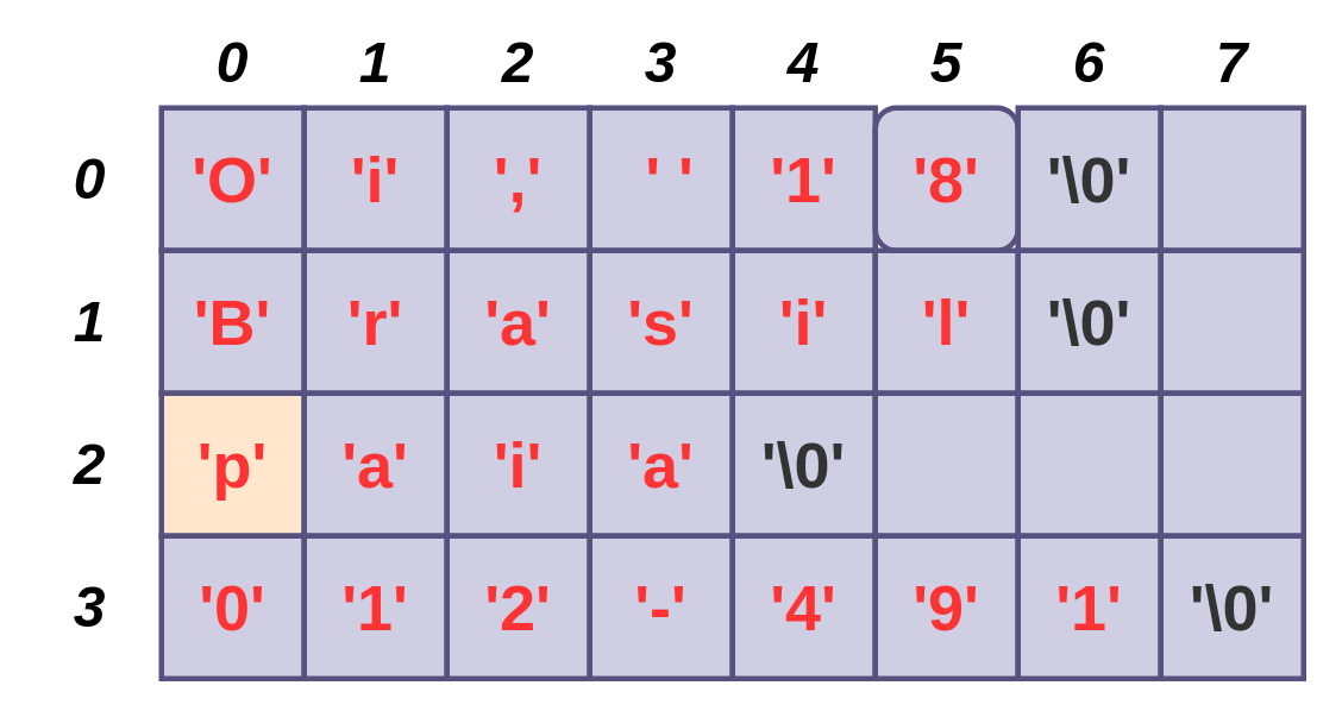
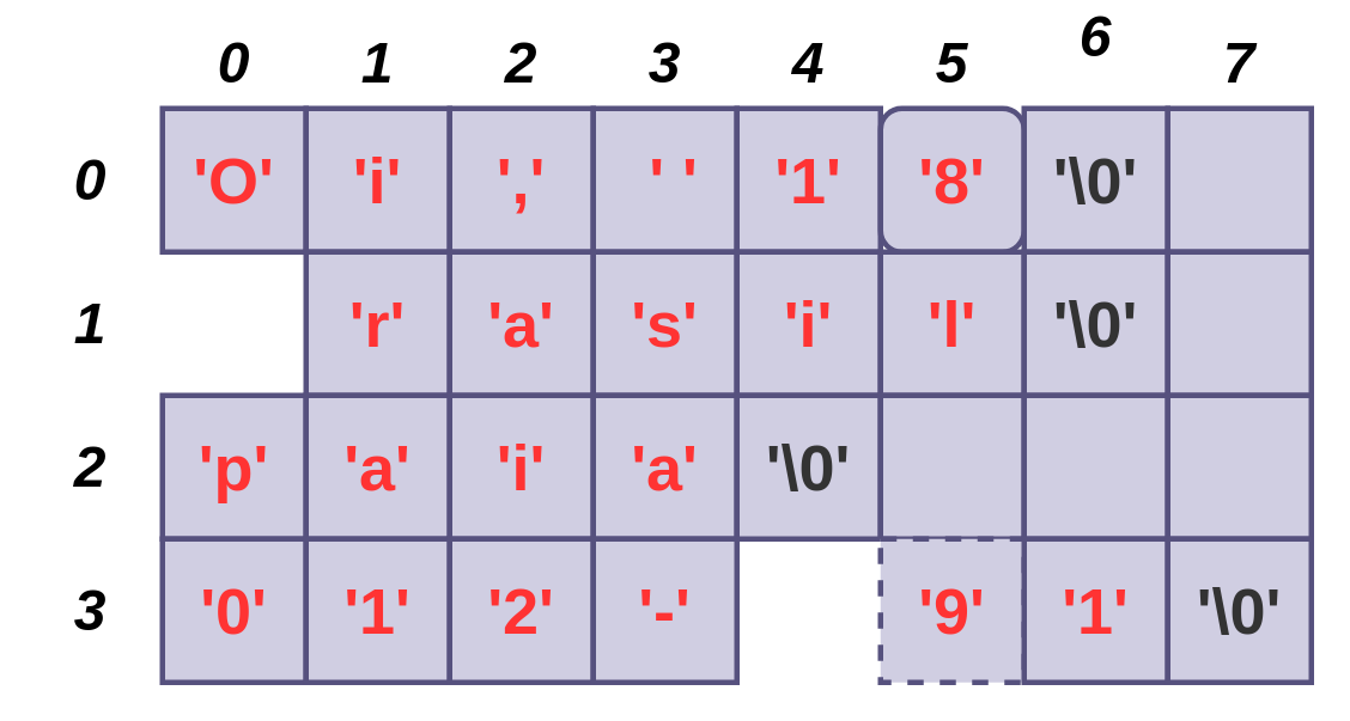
- <mxCell id="40" value="6" style="text;html=1;align=center;verticalAlign=middle;whiteSpace=wrap;rounded=0;fontSize=32;fontStyle=3" vertex="1" parent="1"><mxGeometry x="580" y="20" width="60" height="30" as="geometry" /></mxCell>
+ <mxCell id="40" value="6" style="text;html=1;align=center;verticalAlign=middle;whiteSpace=wrap;rounded=0;fontSize=32;fontStyle=3" vertex="1" parent="1"><mxGeometry x="580" y="5" width="60" height="30" as="geometry" /></mxCell>
- <mxCell id="10" value="'B'" style="rounded=0;whiteSpace=wrap;html=1;strokeWidth=3;fontSize=36;fontStyle=1;fillColor=#d0cee2;strokeColor=#56517e;fontColor=#FF3333;" vertex="1" parent="1"><mxGeometry x="90" y="140" width="80" height="80" as="geometry" /></mxCell>
- <mxCell id="18" value="'p'" style="rounded=0;whiteSpace=wrap;html=1;strokeWidth=3;fontSize=36;fontStyle=1;fillColor=#ffe6cc;strokeColor=#56517e;fontColor=#FF3333;" vertex="1" parent="1"><mxGeometry x="90" y="220" width="80" height="80" as="geometry" /></mxCell>
+ <mxCell id="18" value="'p'" style="rounded=0;whiteSpace=wrap;html=1;strokeWidth=3;fontSize=36;fontStyle=1;fillColor=#d0cee2;strokeColor=#56517e;fontColor=#FF3333;" vertex="1" parent="1"><mxGeometry x="90" y="220" width="80" height="80" as="geometry" /></mxCell>
- <mxCell id="30" value="'4'" style="rounded=0;whiteSpace=wrap;html=1;strokeWidth=3;fontSize=36;fontStyle=1;fillColor=#d0cee2;strokeColor=#56517e;fontColor=#FF3333;" vertex="1" parent="1"><mxGeometry x="410" y="300" width="80" height="80" as="geometry" /></mxCell>
- <mxCell id="31" value="'9'" style="rounded=0;whiteSpace=wrap;html=1;strokeWidth=3;fontSize=36;fontStyle=1;fillColor=#d0cee2;strokeColor=#56517e;fontColor=#FF3333;" vertex="1" parent="1"><mxGeometry x="490" y="300" width="80" height="80" as="geometry" /></mxCell>
+ <mxCell id="31" value="'9'" style="rounded=0;whiteSpace=wrap;html=1;strokeWidth=3;fontSize=36;fontStyle=1;fillColor=#d0cee2;strokeColor=#56517e;fontColor=#FF3333;dashed=1;" vertex="1" parent="1"><mxGeometry x="490" y="300" width="80" height="80" as="geometry" /></mxCell>
